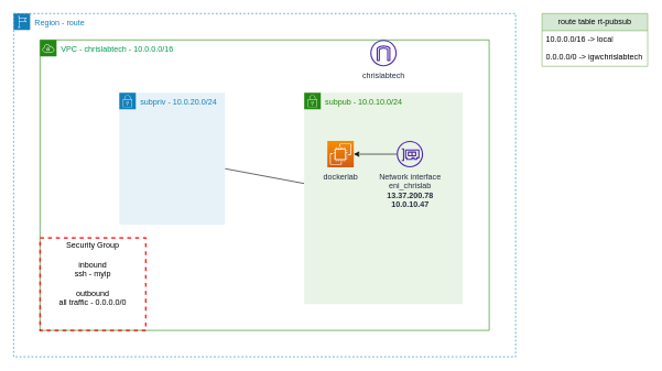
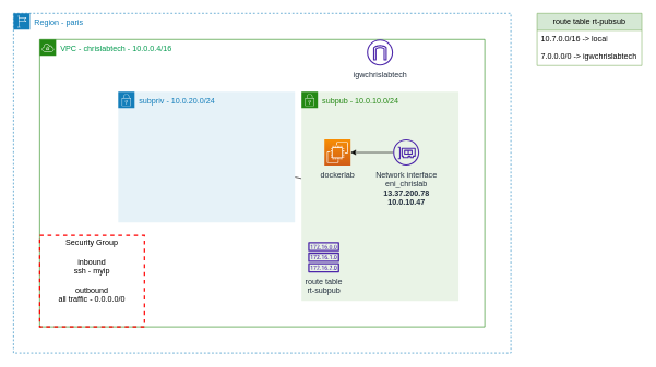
- <mxCell id="7" value="Region - route" style="points=[[0,0],[0.25,0],[0.5,0],[0.75,0],[1,0],[1,0.25],[1,0.5],[1,0.75],[1,1],[0.75,1],[0.5,1],[0.25,1],[0,1],[0,0.75],[0,0.5],[0,0.25]];outlineConnect=0;gradientColor=none;html=1;whiteSpace=wrap;fontSize=12;fontStyle=0;container=1;pointerEvents=0;collapsible=0;recursiveResize=0;shape=mxgraph.aws4.group;grIcon=mxgraph.aws4.group_region;strokeColor=#147EBA;fillColor=none;verticalAlign=top;align=left;spacingLeft=30;fontColor=#147EBA;dashed=1;" parent="1" vertex="1"><mxGeometry x="20" y="20" width="760" height="520" as="geometry" /></mxCell>
+ <mxCell id="7" value="Region - paris" style="points=[[0,0],[0.25,0],[0.5,0],[0.75,0],[1,0],[1,0.25],[1,0.5],[1,0.75],[1,1],[0.75,1],[0.5,1],[0.25,1],[0,1],[0,0.75],[0,0.5],[0,0.25]];outlineConnect=0;gradientColor=none;html=1;whiteSpace=wrap;fontSize=12;fontStyle=0;container=1;pointerEvents=0;collapsible=0;recursiveResize=0;shape=mxgraph.aws4.group;grIcon=mxgraph.aws4.group_region;strokeColor=#147EBA;fillColor=none;verticalAlign=top;align=left;spacingLeft=30;fontColor=#147EBA;dashed=1;" parent="1" vertex="1"><mxGeometry x="20" y="20" width="760" height="520" as="geometry" /></mxCell>
- <mxCell id="14" value="10.0.0.0/16 -&amp;gt; local" style="text;strokeColor=none;fillColor=none;align=left;verticalAlign=top;spacingLeft=4;spacingRight=4;overflow=hidden;rotatable=0;points=[[0,0.5],[1,0.5]];portConstraint=eastwest;whiteSpace=wrap;html=1;" parent="13" vertex="1"><mxGeometry y="26" width="160" height="26" as="geometry" /></mxCell>
+ <mxCell id="14" value="10.7.0.0/16 -&amp;gt; local" style="text;strokeColor=none;fillColor=none;align=left;verticalAlign=top;spacingLeft=4;spacingRight=4;overflow=hidden;rotatable=0;points=[[0,0.5],[1,0.5]];portConstraint=eastwest;whiteSpace=wrap;html=1;" parent="13" vertex="1"><mxGeometry y="26" width="160" height="26" as="geometry" /></mxCell>
- <mxCell id="2" value="&lt;font color=&quot;#00994d&quot;&gt;VPC - chrislabtech - 10.0.0.0/16&amp;nbsp;&lt;/font&gt;" style="points=[[0,0],[0.25,0],[0.5,0],[0.75,0],[1,0],[1,0.25],[1,0.5],[1,0.75],[1,1],[0.75,1],[0.5,1],[0.25,1],[0,1],[0,0.75],[0,0.5],[0,0.25]];outlineConnect=0;gradientColor=none;html=1;whiteSpace=wrap;fontSize=12;fontStyle=0;container=1;pointerEvents=0;collapsible=0;recursiveResize=0;shape=mxgraph.aws4.group;grIcon=mxgraph.aws4.group_vpc;strokeColor=#248814;fillColor=none;verticalAlign=top;align=left;spacingLeft=30;fontColor=#AAB7B8;dashed=0;" parent="1" vertex="1"><mxGeometry x="60" y="60" width="680" height="440" as="geometry" /></mxCell>
+ <mxCell id="2" value="&lt;font color=&quot;#00994d&quot;&gt;VPC - chrislabtech - 10.0.0.4/16&amp;nbsp;&lt;/font&gt;" style="points=[[0,0],[0.25,0],[0.5,0],[0.75,0],[1,0],[1,0.25],[1,0.5],[1,0.75],[1,1],[0.75,1],[0.5,1],[0.25,1],[0,1],[0,0.75],[0,0.5],[0,0.25]];outlineConnect=0;gradientColor=none;html=1;whiteSpace=wrap;fontSize=12;fontStyle=0;container=1;pointerEvents=0;collapsible=0;recursiveResize=0;shape=mxgraph.aws4.group;grIcon=mxgraph.aws4.group_vpc;strokeColor=#248814;fillColor=none;verticalAlign=top;align=left;spacingLeft=30;fontColor=#AAB7B8;dashed=0;" parent="1" vertex="1"><mxGeometry x="60" y="60" width="680" height="440" as="geometry" /></mxCell>
- <mxCell id="15" value="0.0.0.0/0 -&amp;gt; igwchrislabtech" style="text;strokeColor=none;fillColor=none;align=left;verticalAlign=top;spacingLeft=4;spacingRight=4;overflow=hidden;rotatable=0;points=[[0,0.5],[1,0.5]];portConstraint=eastwest;whiteSpace=wrap;html=1;" parent="13" vertex="1"><mxGeometry y="52" width="160" height="28" as="geometry" /></mxCell>
+ <mxCell id="15" value="7.0.0.0/0 -&amp;gt; igwchrislabtech" style="text;strokeColor=none;fillColor=none;align=left;verticalAlign=top;spacingLeft=4;spacingRight=4;overflow=hidden;rotatable=0;points=[[0,0.5],[1,0.5]];portConstraint=eastwest;whiteSpace=wrap;html=1;" parent="13" vertex="1"><mxGeometry y="52" width="160" height="28" as="geometry" /></mxCell>
- <mxCell id="6" value="&lt;span style=&quot;background-color: rgb(255, 255, 255);&quot;&gt;chrislabtech&lt;/span&gt;" style="sketch=0;outlineConnect=0;fontColor=#232F3E;gradientColor=none;fillColor=#4D27AA;strokeColor=none;dashed=0;verticalLabelPosition=bottom;verticalAlign=top;align=center;html=1;fontSize=12;fontStyle=0;aspect=fixed;pointerEvents=1;shape=mxgraph.aws4.internet_gateway;" parent="2" vertex="1"><mxGeometry x="500" width="40" height="40" as="geometry" /></mxCell>
+ <mxCell id="6" value="&lt;span style=&quot;background-color: rgb(255, 255, 255);&quot;&gt;igwchrislabtech&lt;/span&gt;" style="sketch=0;outlineConnect=0;fontColor=#232F3E;gradientColor=none;fillColor=#4D27AA;strokeColor=none;dashed=0;verticalLabelPosition=bottom;verticalAlign=top;align=center;html=1;fontSize=12;fontStyle=0;aspect=fixed;pointerEvents=1;shape=mxgraph.aws4.internet_gateway;" parent="2" vertex="1"><mxGeometry x="500" width="40" height="40" as="geometry" /></mxCell>
- <mxCell id="5" value="subpriv - 10.0.20.0/24" style="points=[[0,0],[0.25,0],[0.5,0],[0.75,0],[1,0],[1,0.25],[1,0.5],[1,0.75],[1,1],[0.75,1],[0.5,1],[0.25,1],[0,1],[0,0.75],[0,0.5],[0,0.25]];outlineConnect=0;gradientColor=none;html=1;whiteSpace=wrap;fontSize=12;fontStyle=0;container=1;pointerEvents=0;collapsible=0;recursiveResize=0;shape=mxgraph.aws4.group;grIcon=mxgraph.aws4.group_security_group;grStroke=0;strokeColor=#147EBA;fillColor=#E6F2F8;verticalAlign=top;align=left;spacingLeft=30;fontColor=#147EBA;dashed=0;" parent="2" vertex="1"><mxGeometry x="120" y="80" width="160" height="200" as="geometry" /></mxCell>
+ <mxCell id="5" value="subpriv - 10.0.20.0/24" style="points=[[0,0],[0.25,0],[0.5,0],[0.75,0],[1,0],[1,0.25],[1,0.5],[1,0.75],[1,1],[0.75,1],[0.5,1],[0.25,1],[0,1],[0,0.75],[0,0.5],[0,0.25]];outlineConnect=0;gradientColor=none;html=1;whiteSpace=wrap;fontSize=12;fontStyle=0;container=1;pointerEvents=0;collapsible=0;recursiveResize=0;shape=mxgraph.aws4.group;grIcon=mxgraph.aws4.group_security_group;grStroke=0;strokeColor=#147EBA;fillColor=#E6F2F8;verticalAlign=top;align=left;spacingLeft=30;fontColor=#147EBA;dashed=0;" parent="2" vertex="1"><mxGeometry x="120" y="80" width="270" height="200" as="geometry" /></mxCell>
+ <mxCell id="8" value="route table&lt;br&gt;rt-subpub" style="sketch=0;outlineConnect=0;fontColor=#232F3E;gradientColor=none;fillColor=#4D27AA;strokeColor=none;dashed=0;verticalLabelPosition=bottom;verticalAlign=top;align=center;html=1;fontSize=12;fontStyle=0;aspect=fixed;pointerEvents=1;shape=mxgraph.aws4.route_table;" parent="7" vertex="1"><mxGeometry x="450" y="350" width="48" height="46.77" as="geometry" /></mxCell>
